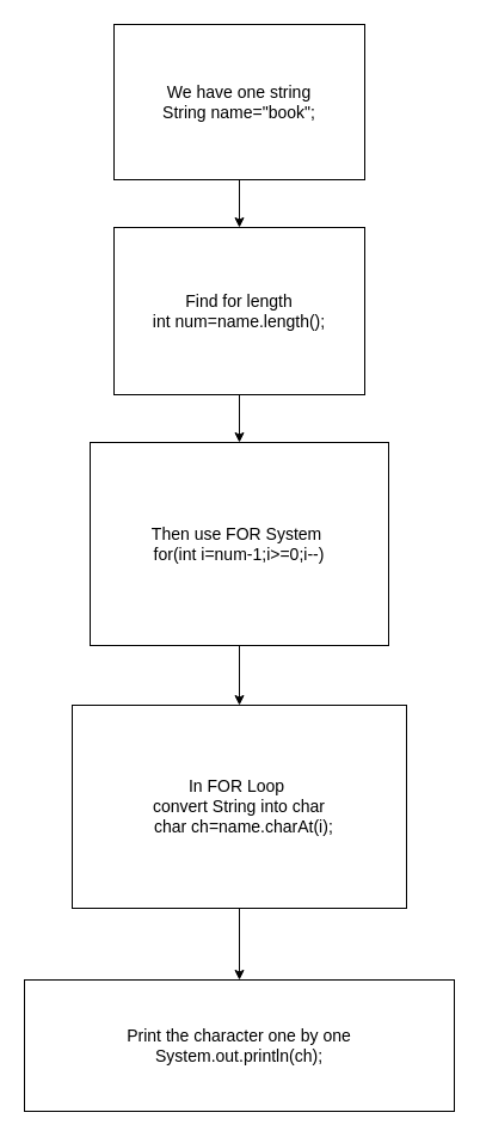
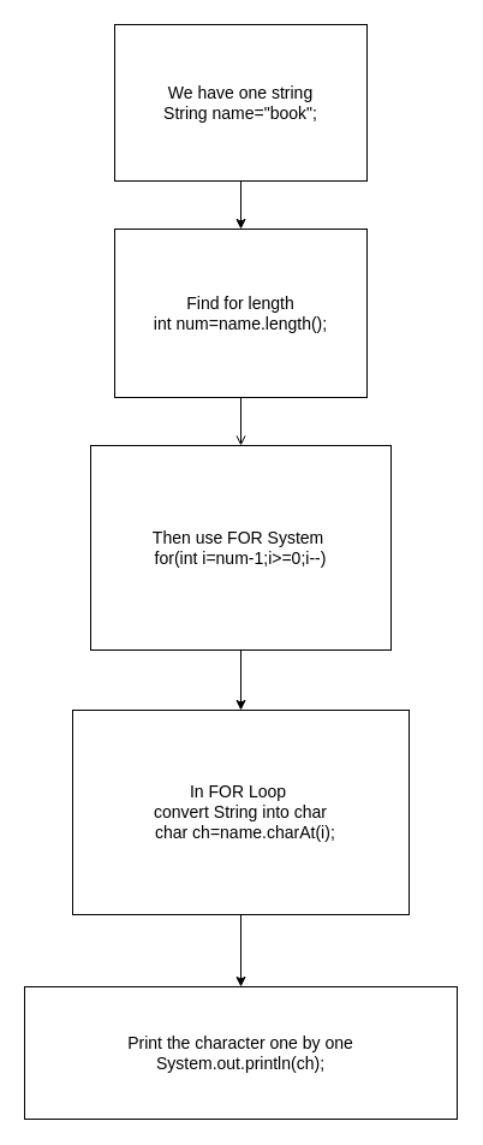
- <mxCell id="4" style="edgeStyle=orthogonalEdgeStyle;rounded=0;orthogonalLoop=1;jettySize=auto;html=1;entryX=0.5;entryY=0;entryDx=0;entryDy=0;" edge="1" parent="1" source="5" target="7"><mxGeometry relative="1" as="geometry" /></mxCell>
+ <mxCell id="4" style="edgeStyle=orthogonalEdgeStyle;rounded=0;orthogonalLoop=1;jettySize=auto;html=1;entryX=0.5;entryY=0;entryDx=0;entryDy=0;endArrow=open;" edge="1" parent="1" source="5" target="7"><mxGeometry relative="1" as="geometry" /></mxCell>
